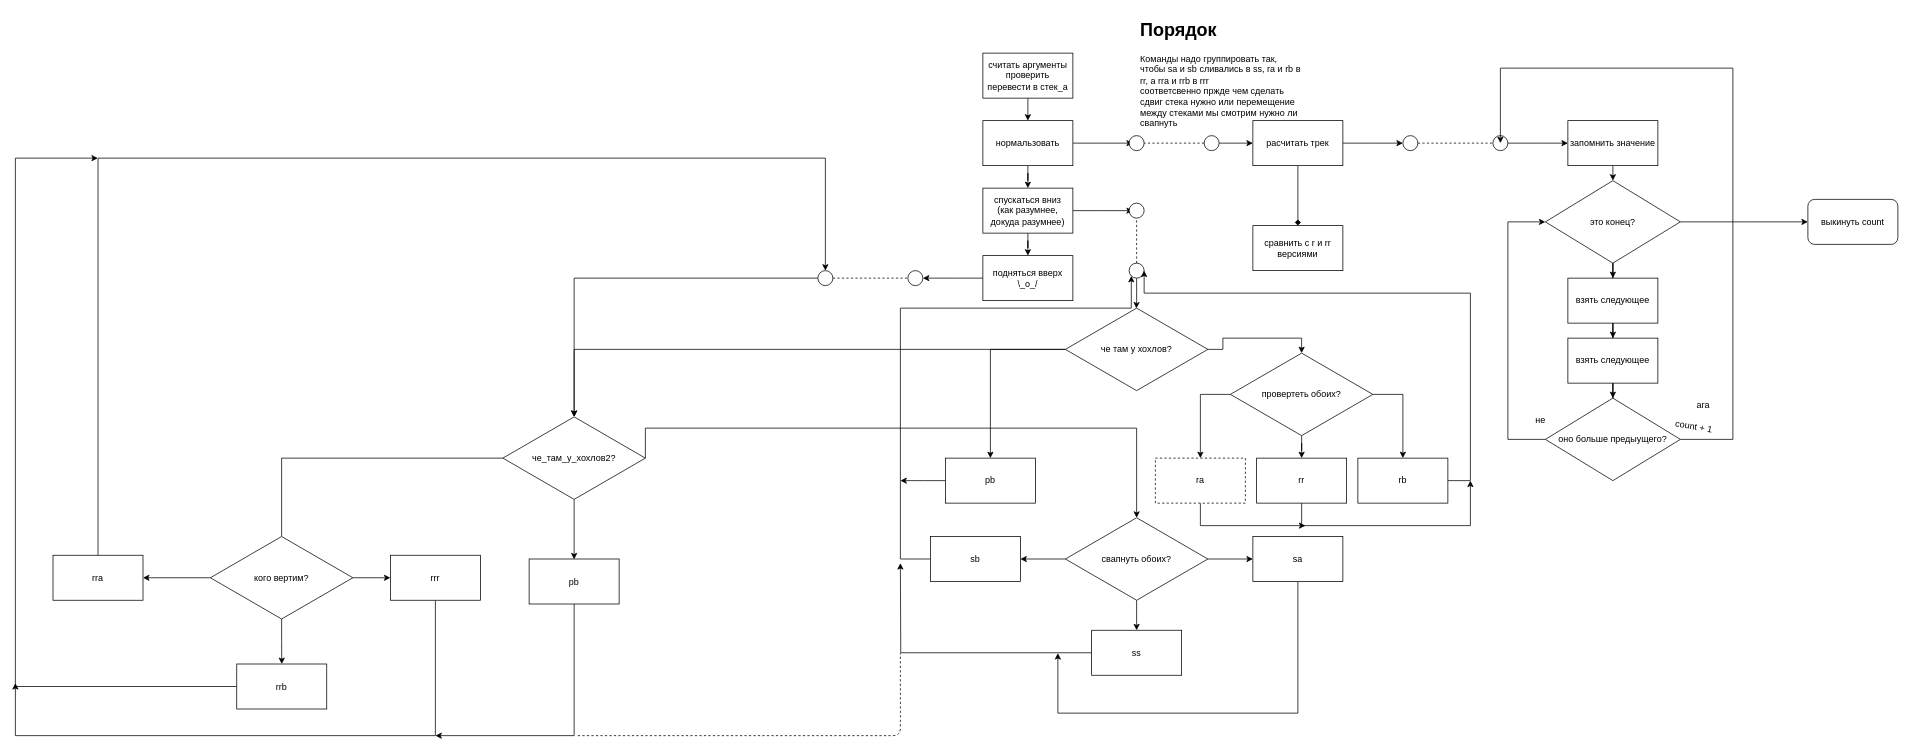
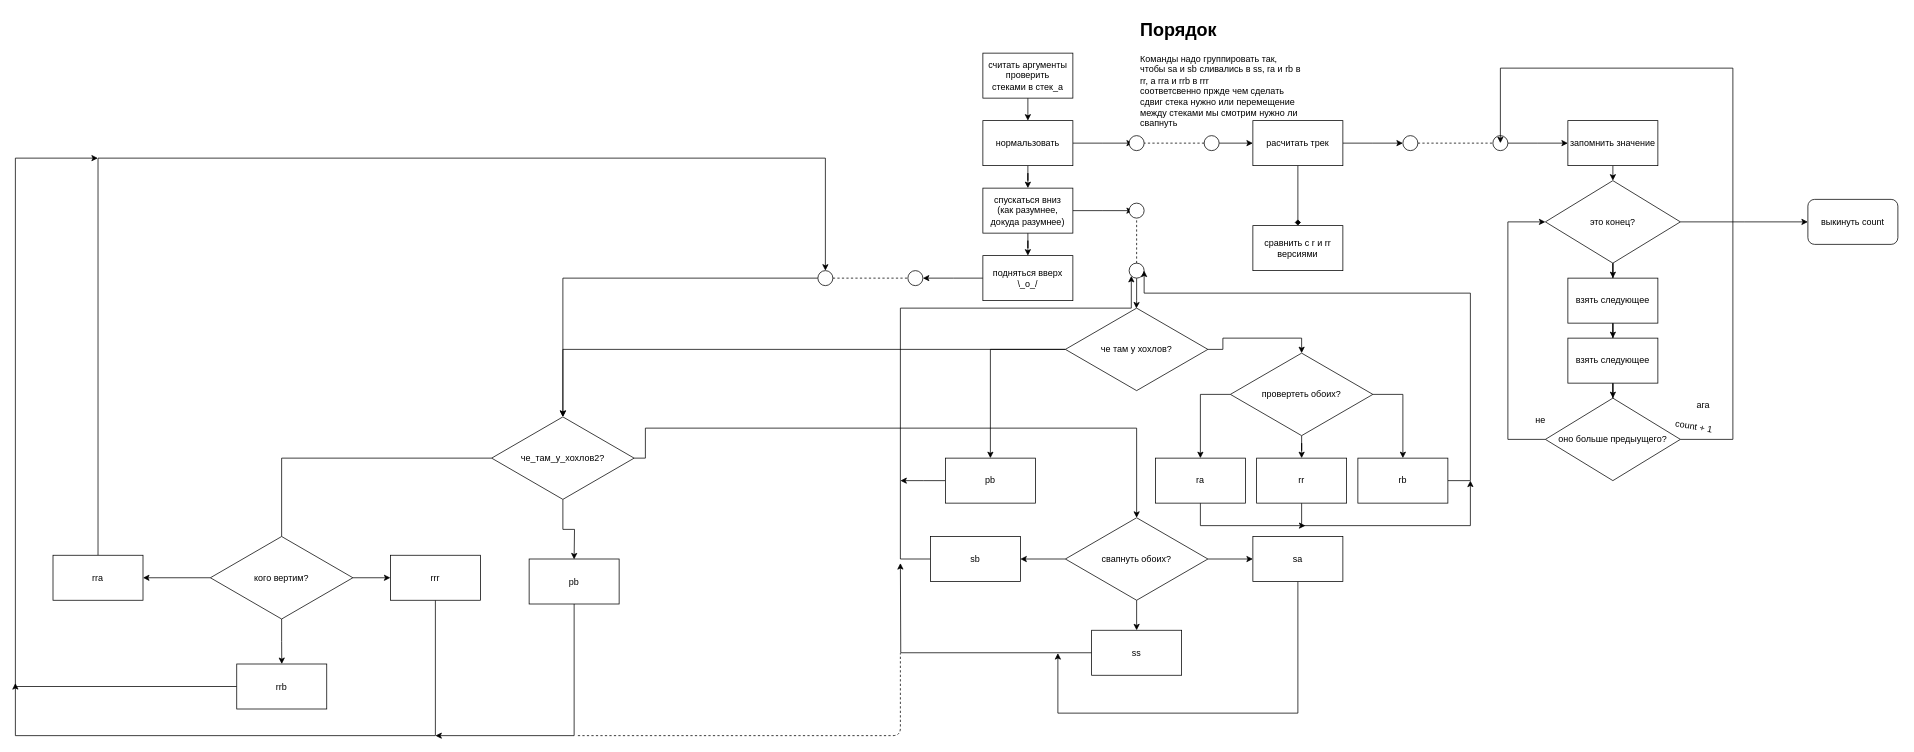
- <mxCell id="3" value="считать аргументы&lt;br&gt;проверить&lt;br&gt;перевести в стек_а&lt;br&gt;" style="rounded=0;whiteSpace=wrap;html=1;" parent="1" vertex="1"><mxGeometry x="1310" y="70" width="120" height="60" as="geometry" /></mxCell>
+ <mxCell id="3" value="считать аргументы&lt;br&gt;проверить&lt;br&gt;стеками в стек_а&lt;br&gt;" style="rounded=0;whiteSpace=wrap;html=1;" parent="1" vertex="1"><mxGeometry x="1310" y="70" width="120" height="60" as="geometry" /></mxCell>
- <mxCell id="75" value="че_там_у_хохлов2?" style="rhombus;whiteSpace=wrap;html=1;" parent="1" vertex="1"><mxGeometry x="670" y="555" width="190" height="110" as="geometry" /></mxCell>
+ <mxCell id="75" value="че_там_у_хохлов2?" style="rhombus;whiteSpace=wrap;html=1;" parent="1" vertex="1"><mxGeometry x="655" y="555" width="190" height="110" as="geometry" /></mxCell>
- <mxCell id="67" value="ra" style="rounded=0;whiteSpace=wrap;html=1;dashed=1;" parent="1" vertex="1"><mxGeometry x="1540" y="610" width="120" height="60" as="geometry" /></mxCell>
+ <mxCell id="67" value="ra" style="rounded=0;whiteSpace=wrap;html=1;" parent="1" vertex="1"><mxGeometry x="1540" y="610" width="120" height="60" as="geometry" /></mxCell>
